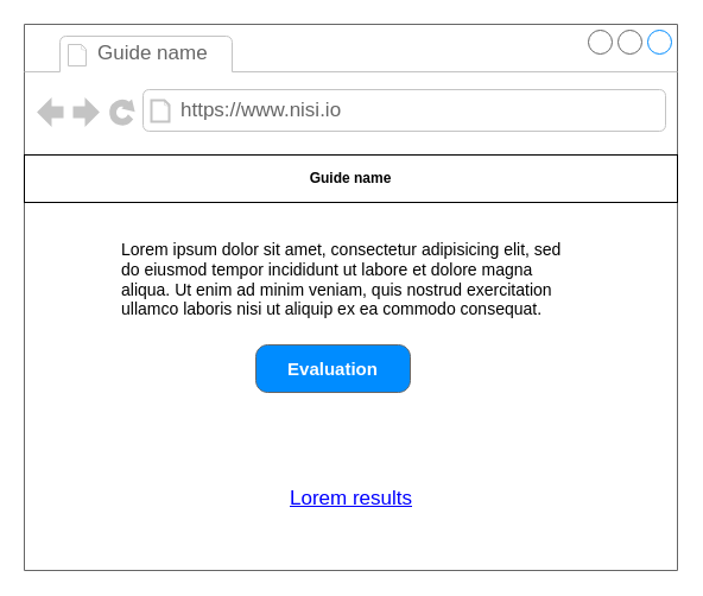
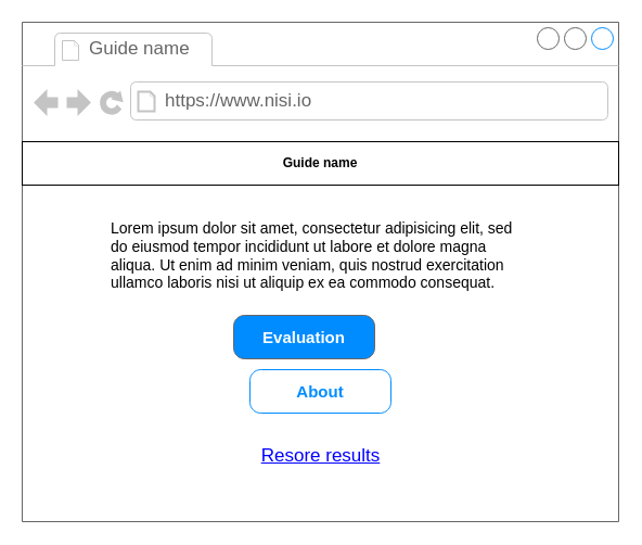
+ <mxCell id="8" value="About" style="strokeWidth=1;shadow=0;dashed=0;align=center;html=1;shape=mxgraph.mockup.buttons.button;strokeColor=#008CFF;fontColor=#008CFF;mainText=;buttonStyle=round;fontSize=15;fontStyle=1;fillColor=#FFFFFF;whiteSpace=wrap;" parent="2" vertex="1"><mxGeometry x="210" y="320" width="130" height="40" as="geometry" /></mxCell>
- <mxCell id="9" value="Lorem results" style="shape=rectangle;strokeColor=none;fillColor=none;linkText=;fontSize=17;fontColor=#0000ff;fontStyle=4;html=1;align=center;" parent="2" vertex="1"><mxGeometry x="200" y="385" width="150" height="30" as="geometry" /></mxCell>
+ <mxCell id="9" value="Resore results" style="shape=rectangle;strokeColor=none;fillColor=none;linkText=;fontSize=17;fontColor=#0000ff;fontStyle=4;html=1;align=center;" parent="2" vertex="1"><mxGeometry x="200" y="385" width="150" height="30" as="geometry" /></mxCell>
